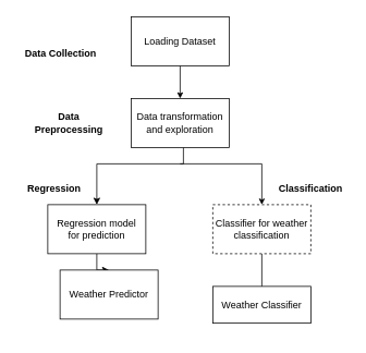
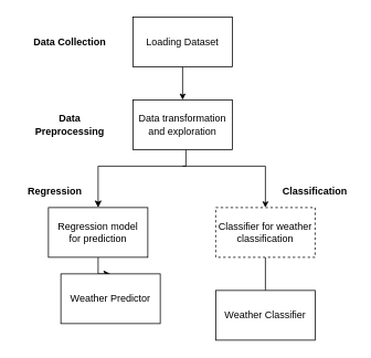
- <mxCell id="13" value="&lt;b&gt;Data Collection&lt;/b&gt;" style="text;html=1;strokeColor=none;fillColor=none;align=center;verticalAlign=middle;whiteSpace=wrap;rounded=0;" vertex="1" parent="1"><mxGeometry x="28" y="55" width="92" height="20" as="geometry" /></mxCell>
+ <mxCell id="13" value="&lt;b&gt;Data Collection&lt;/b&gt;" style="text;html=1;strokeColor=none;fillColor=none;align=center;verticalAlign=middle;whiteSpace=wrap;rounded=0;" vertex="1" parent="1"><mxGeometry x="38" y="40" width="92" height="20" as="geometry" /></mxCell>
- <mxCell id="10" value="Weather Classifier" style="rounded=0;whiteSpace=wrap;html=1;" vertex="1" parent="1"><mxGeometry x="260" y="350" width="120" height="45" as="geometry" /></mxCell>
+ <mxCell id="10" value="Weather Classifier" style="rounded=0;whiteSpace=wrap;html=1;" vertex="1" parent="1"><mxGeometry x="260" y="350" width="120" height="60" as="geometry" /></mxCell>
